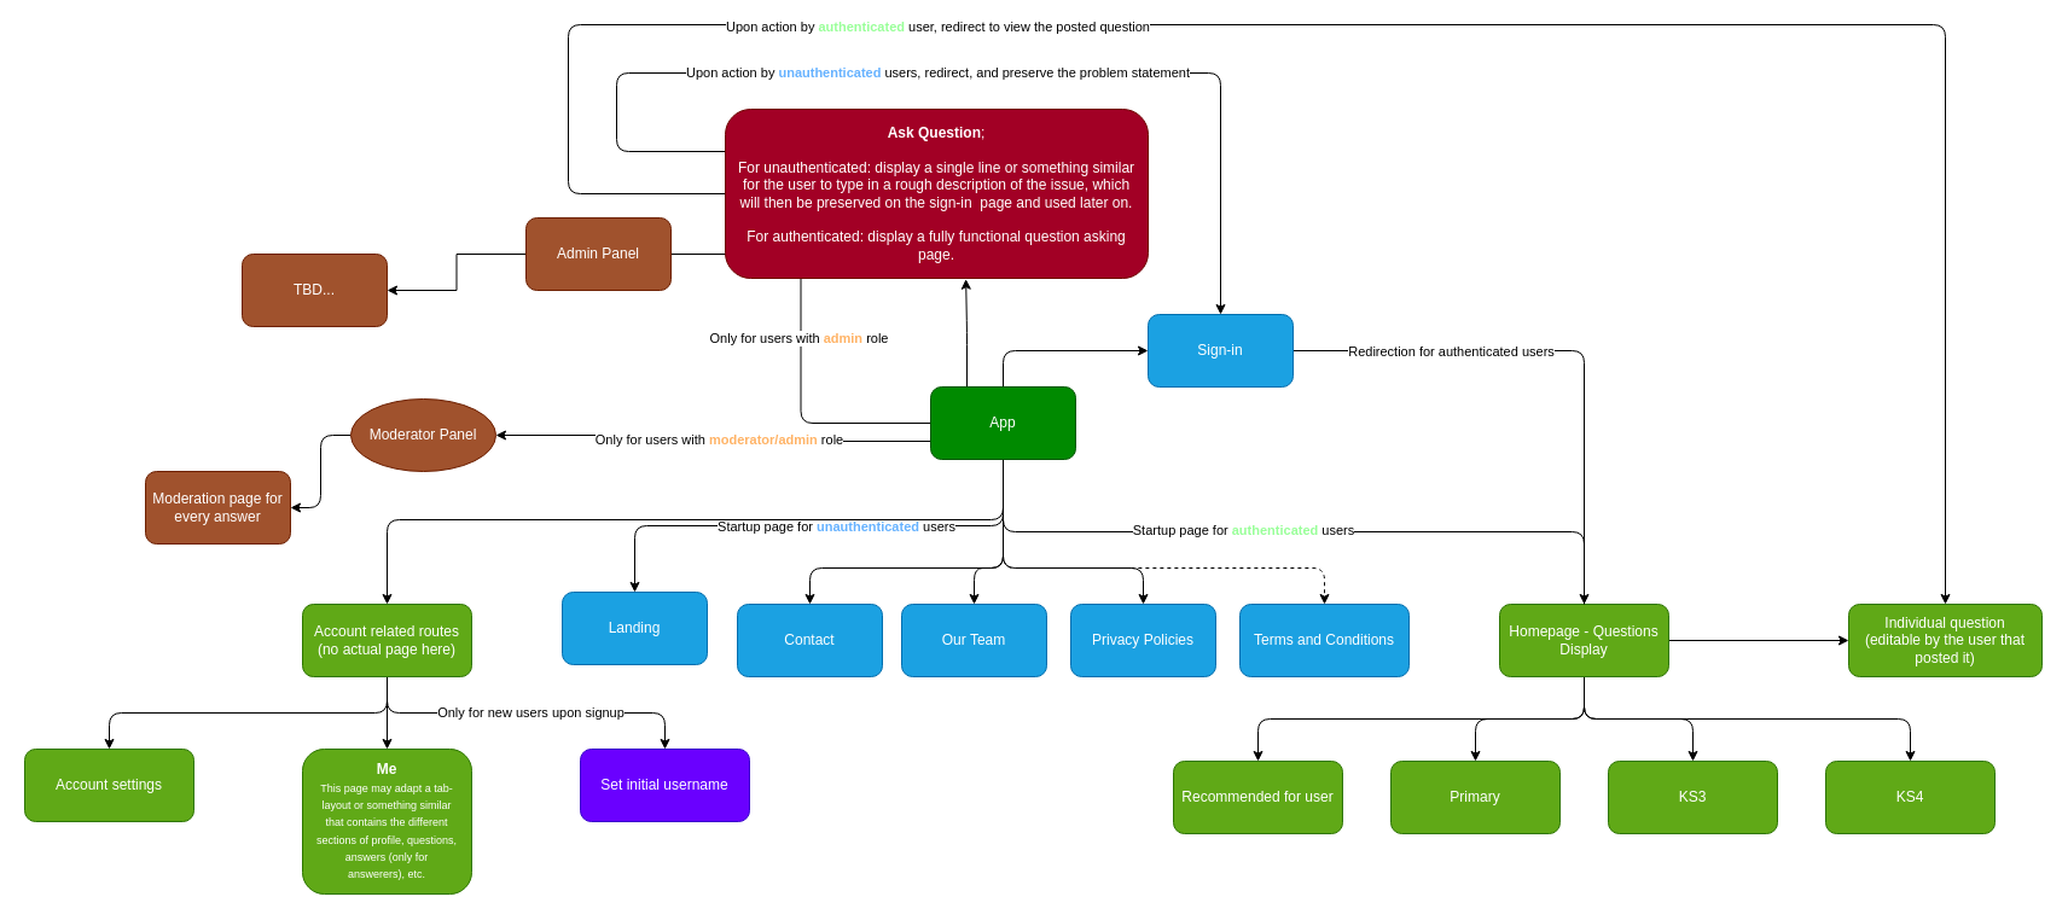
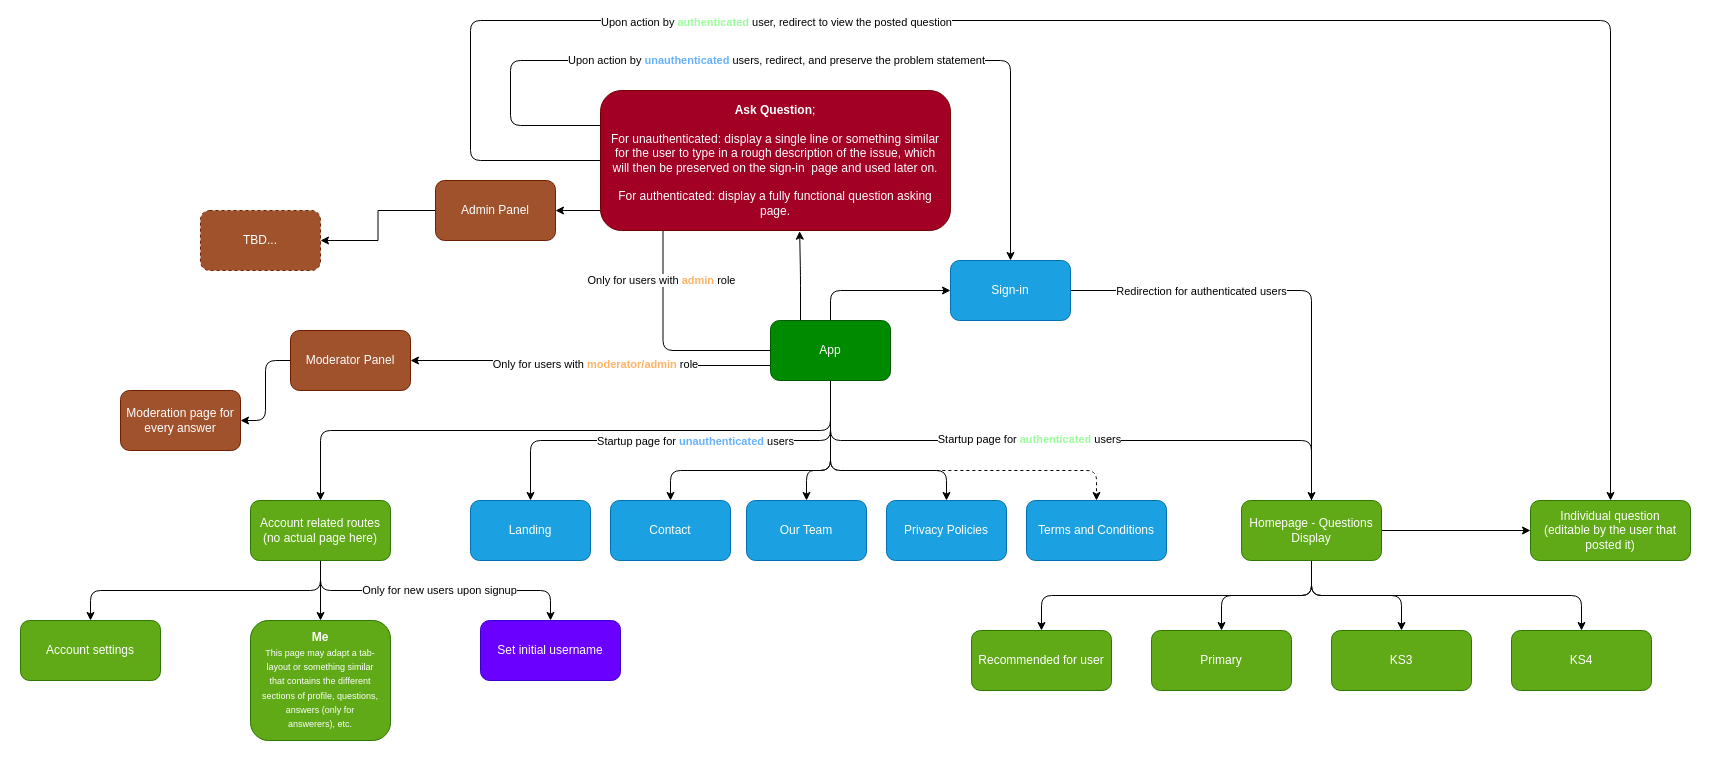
- <mxCell id="13" style="edgeStyle=orthogonalEdgeStyle;rounded=1;orthogonalLoop=1;jettySize=auto;html=1;exitX=0;exitY=0.5;exitDx=0;exitDy=0;entryX=1;entryY=0.5;entryDx=0;entryDy=0;endArrow=none;" edge="1" parent="1" source="17" target="51"><mxGeometry relative="1" as="geometry" /></mxCell>
+ <mxCell id="13" style="edgeStyle=orthogonalEdgeStyle;rounded=1;orthogonalLoop=1;jettySize=auto;html=1;exitX=0;exitY=0.5;exitDx=0;exitDy=0;entryX=1;entryY=0.5;entryDx=0;entryDy=0;" edge="1" parent="1" source="17" target="51"><mxGeometry relative="1" as="geometry" /></mxCell>
- <mxCell id="55" value="TBD..." style="rounded=1;whiteSpace=wrap;html=1;fillColor=#a0522d;fontColor=#ffffff;strokeColor=#6D1F00;" vertex="1" parent="1"><mxGeometry x="200" y="210" width="120" height="60" as="geometry" /></mxCell>
+ <mxCell id="55" value="TBD..." style="rounded=1;whiteSpace=wrap;html=1;fillColor=#a0522d;fontColor=#ffffff;strokeColor=#6D1F00;dashed=1;" vertex="1" parent="1"><mxGeometry x="200" y="210" width="120" height="60" as="geometry" /></mxCell>
- <mxCell id="53" value="Moderator Panel" style="ellipse;whiteSpace=wrap;html=1;fillColor=#a0522d;fontColor=#ffffff;strokeColor=#6D1F00;" vertex="1" parent="1"><mxGeometry x="290" y="330" width="120" height="60" as="geometry" /></mxCell>
+ <mxCell id="53" value="Moderator Panel" style="rounded=1;whiteSpace=wrap;html=1;fillColor=#a0522d;fontColor=#ffffff;strokeColor=#6D1F00;" vertex="1" parent="1"><mxGeometry x="290" y="330" width="120" height="60" as="geometry" /></mxCell>
- <mxCell id="18" value="Landing" style="rounded=1;whiteSpace=wrap;html=1;fillColor=#1ba1e2;fontColor=#ffffff;strokeColor=#006EAF;" vertex="1" parent="1"><mxGeometry x="465" y="490" width="120" height="60" as="geometry" /></mxCell>
+ <mxCell id="18" value="Landing" style="rounded=1;whiteSpace=wrap;html=1;fillColor=#1ba1e2;fontColor=#ffffff;strokeColor=#006EAF;" vertex="1" parent="1"><mxGeometry x="470" y="500" width="120" height="60" as="geometry" /></mxCell>
